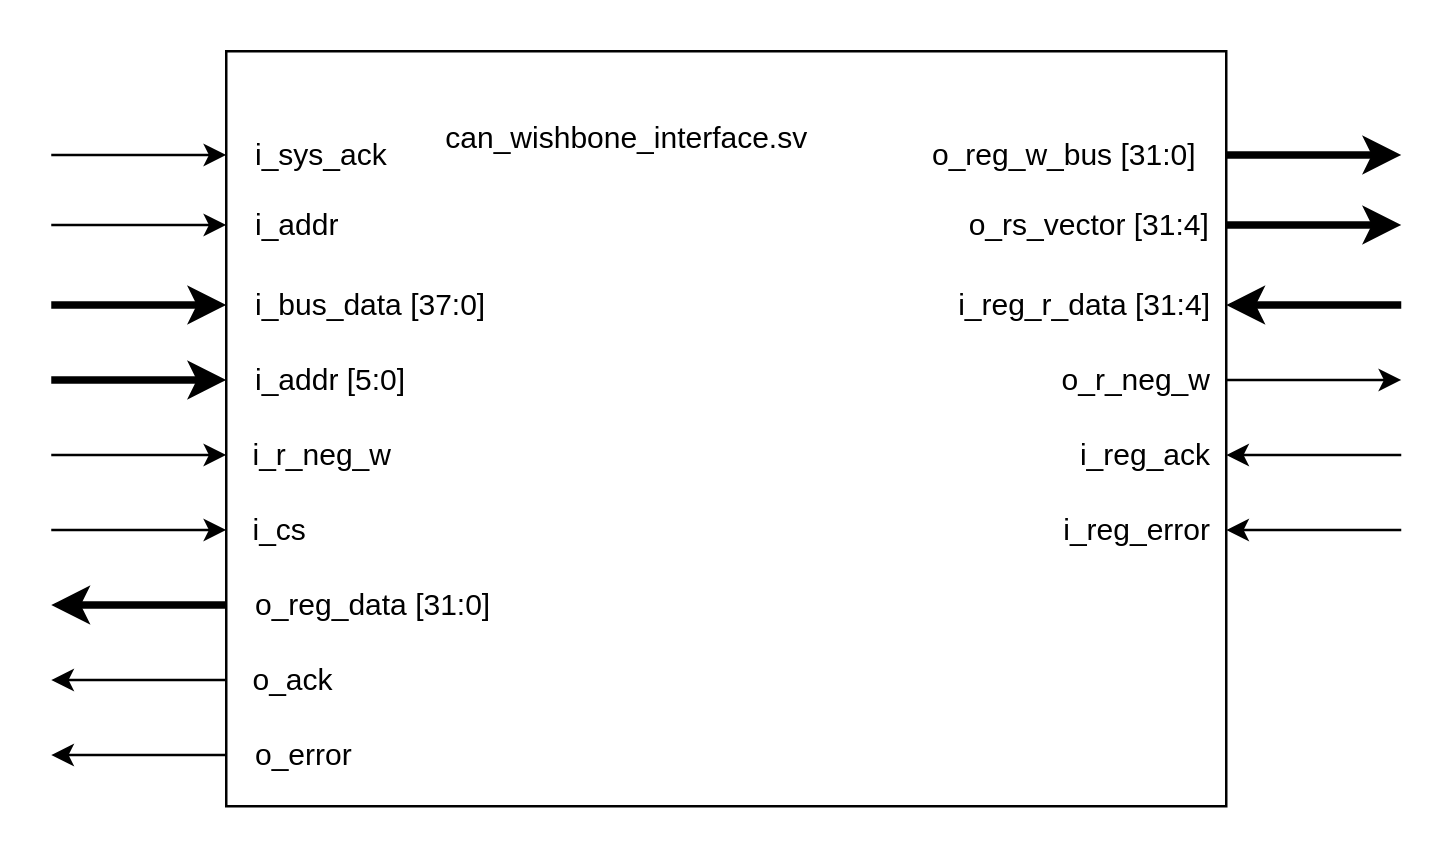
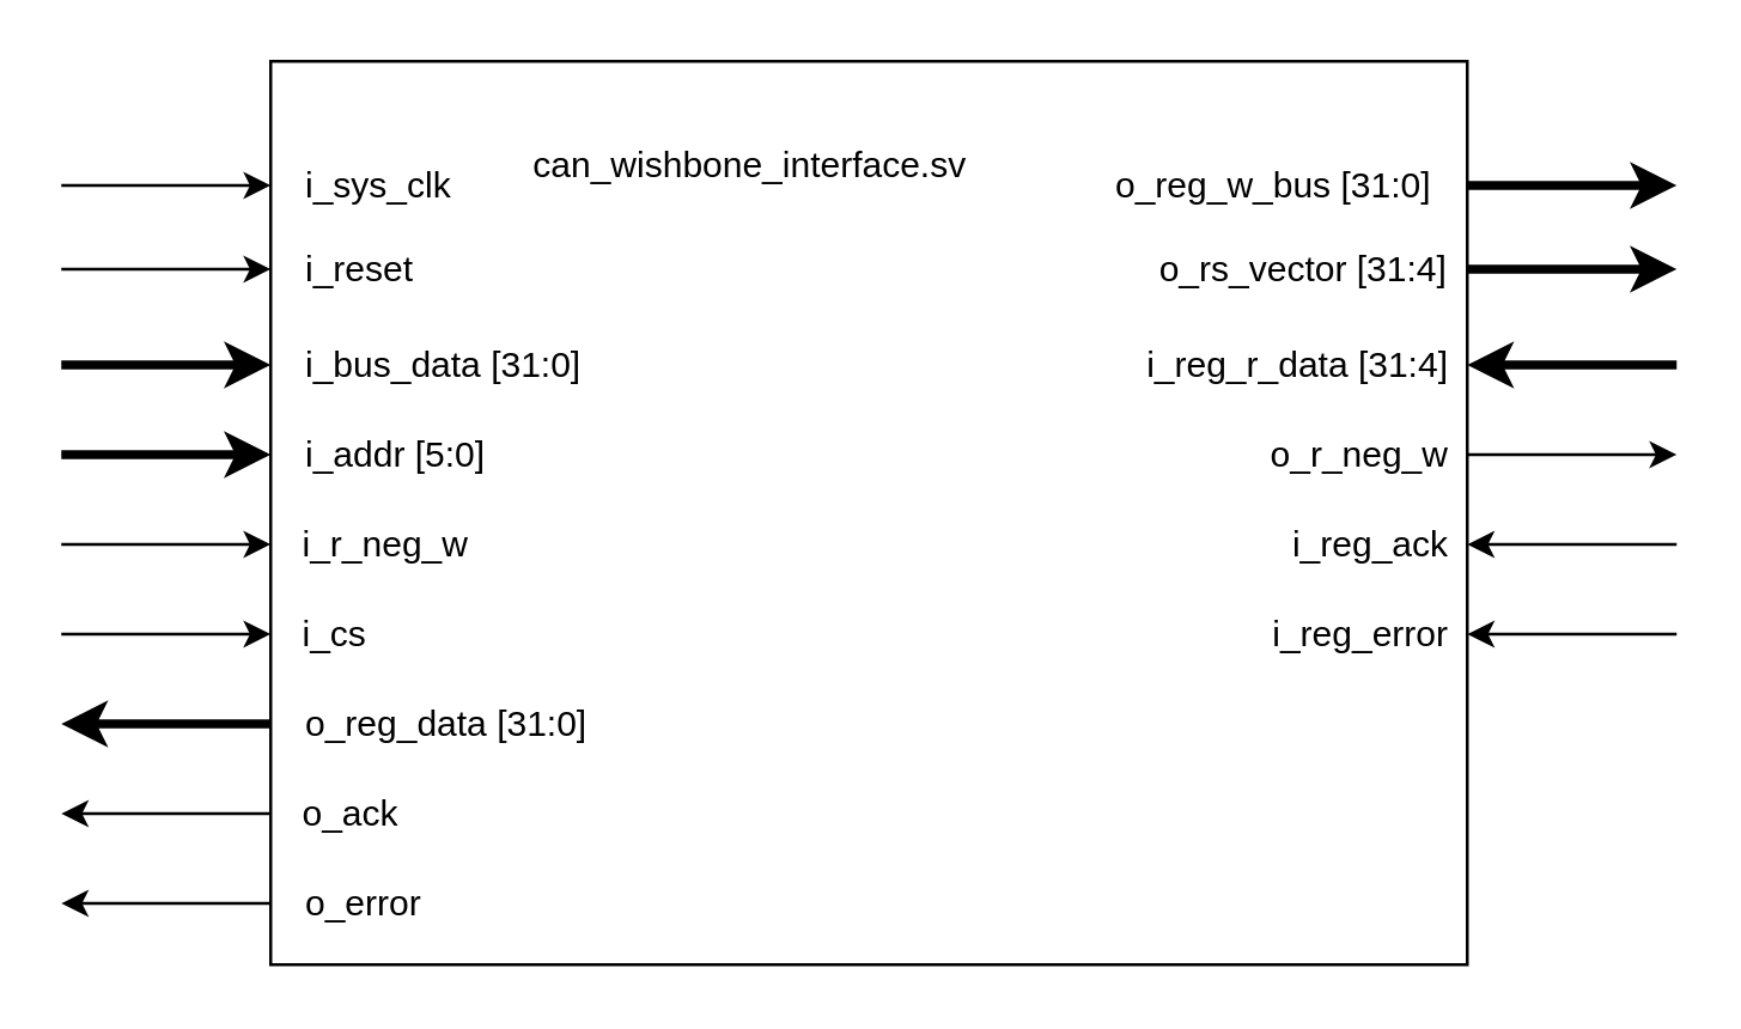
- <mxCell id="11" value="i_sys_ack" style="text;html=1;align=left;verticalAlign=middle;resizable=0;points=[];autosize=1;" parent="1" vertex="1"><mxGeometry x="100" y="52" width="60" height="20" as="geometry" /></mxCell>
+ <mxCell id="11" value="i_sys_clk" style="text;html=1;align=left;verticalAlign=middle;resizable=0;points=[];autosize=1;" parent="1" vertex="1"><mxGeometry x="100" y="52" width="60" height="20" as="geometry" /></mxCell>
- <mxCell id="3" value="i_addr" style="text;html=1;align=left;verticalAlign=middle;resizable=0;points=[];autosize=1;" parent="1" vertex="1"><mxGeometry x="100" y="80" width="50" height="20" as="geometry" /></mxCell>
+ <mxCell id="3" value="i_reset" style="text;html=1;align=left;verticalAlign=middle;resizable=0;points=[];autosize=1;" parent="1" vertex="1"><mxGeometry x="100" y="80" width="50" height="20" as="geometry" /></mxCell>
- <mxCell id="4" value="i_bus_data [37:0]" style="text;html=1;align=left;verticalAlign=middle;resizable=0;points=[];autosize=1;" parent="1" vertex="1"><mxGeometry x="100" y="112" width="110" height="20" as="geometry" /></mxCell>
+ <mxCell id="4" value="i_bus_data [31:0]" style="text;html=1;align=left;verticalAlign=middle;resizable=0;points=[];autosize=1;" parent="1" vertex="1"><mxGeometry x="100" y="112" width="110" height="20" as="geometry" /></mxCell>
